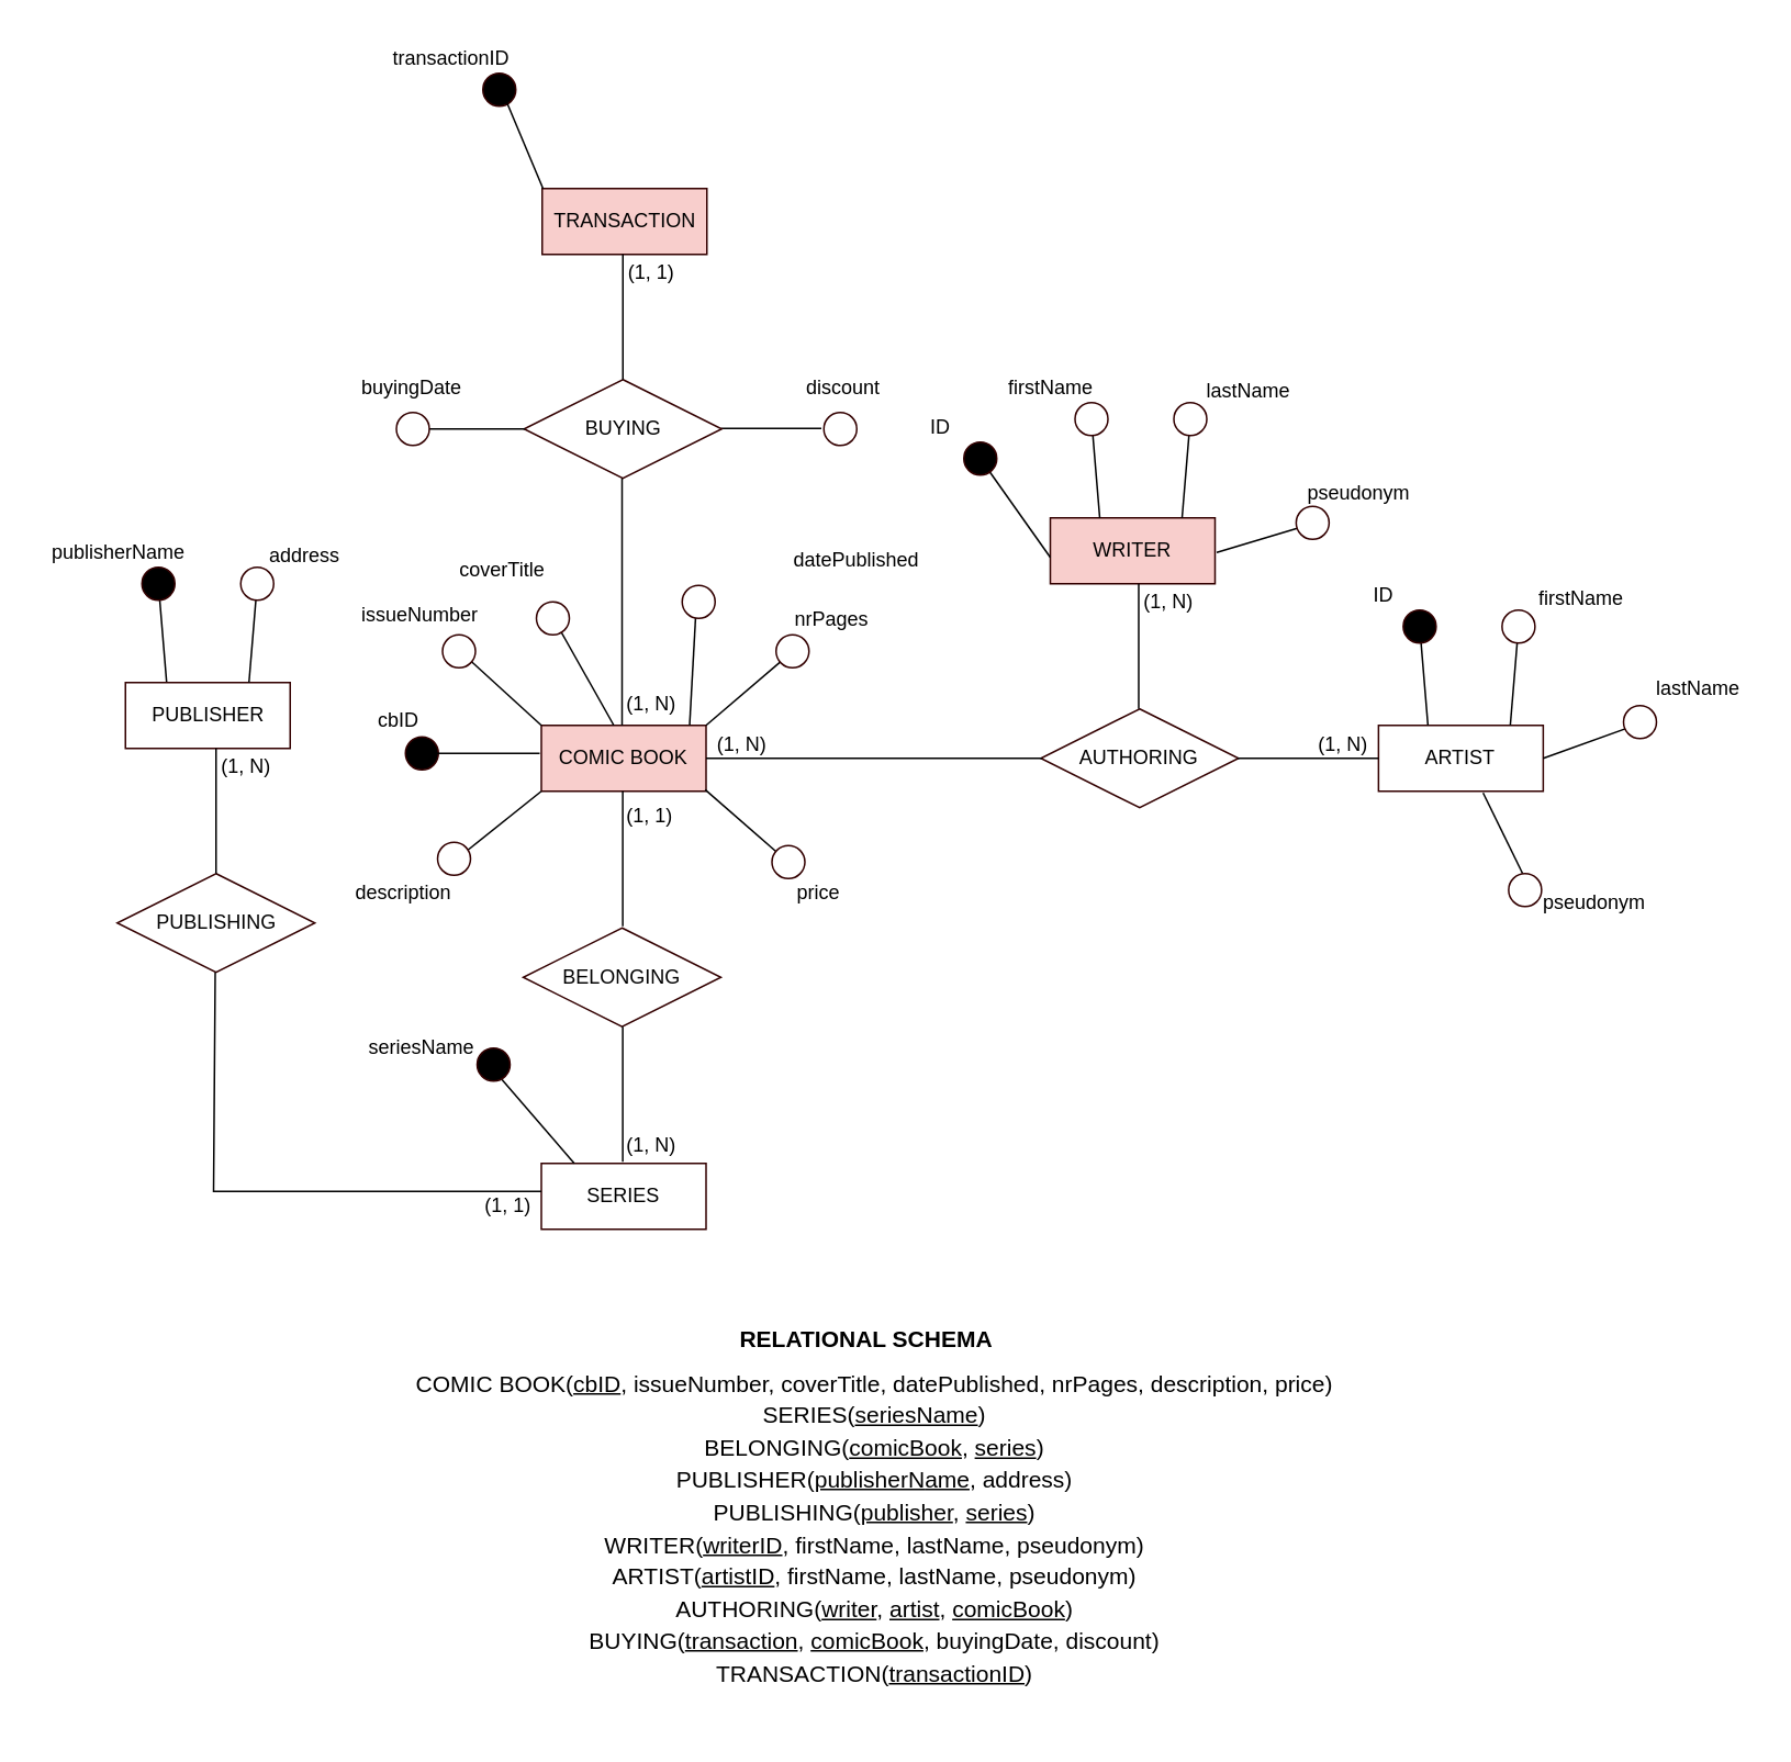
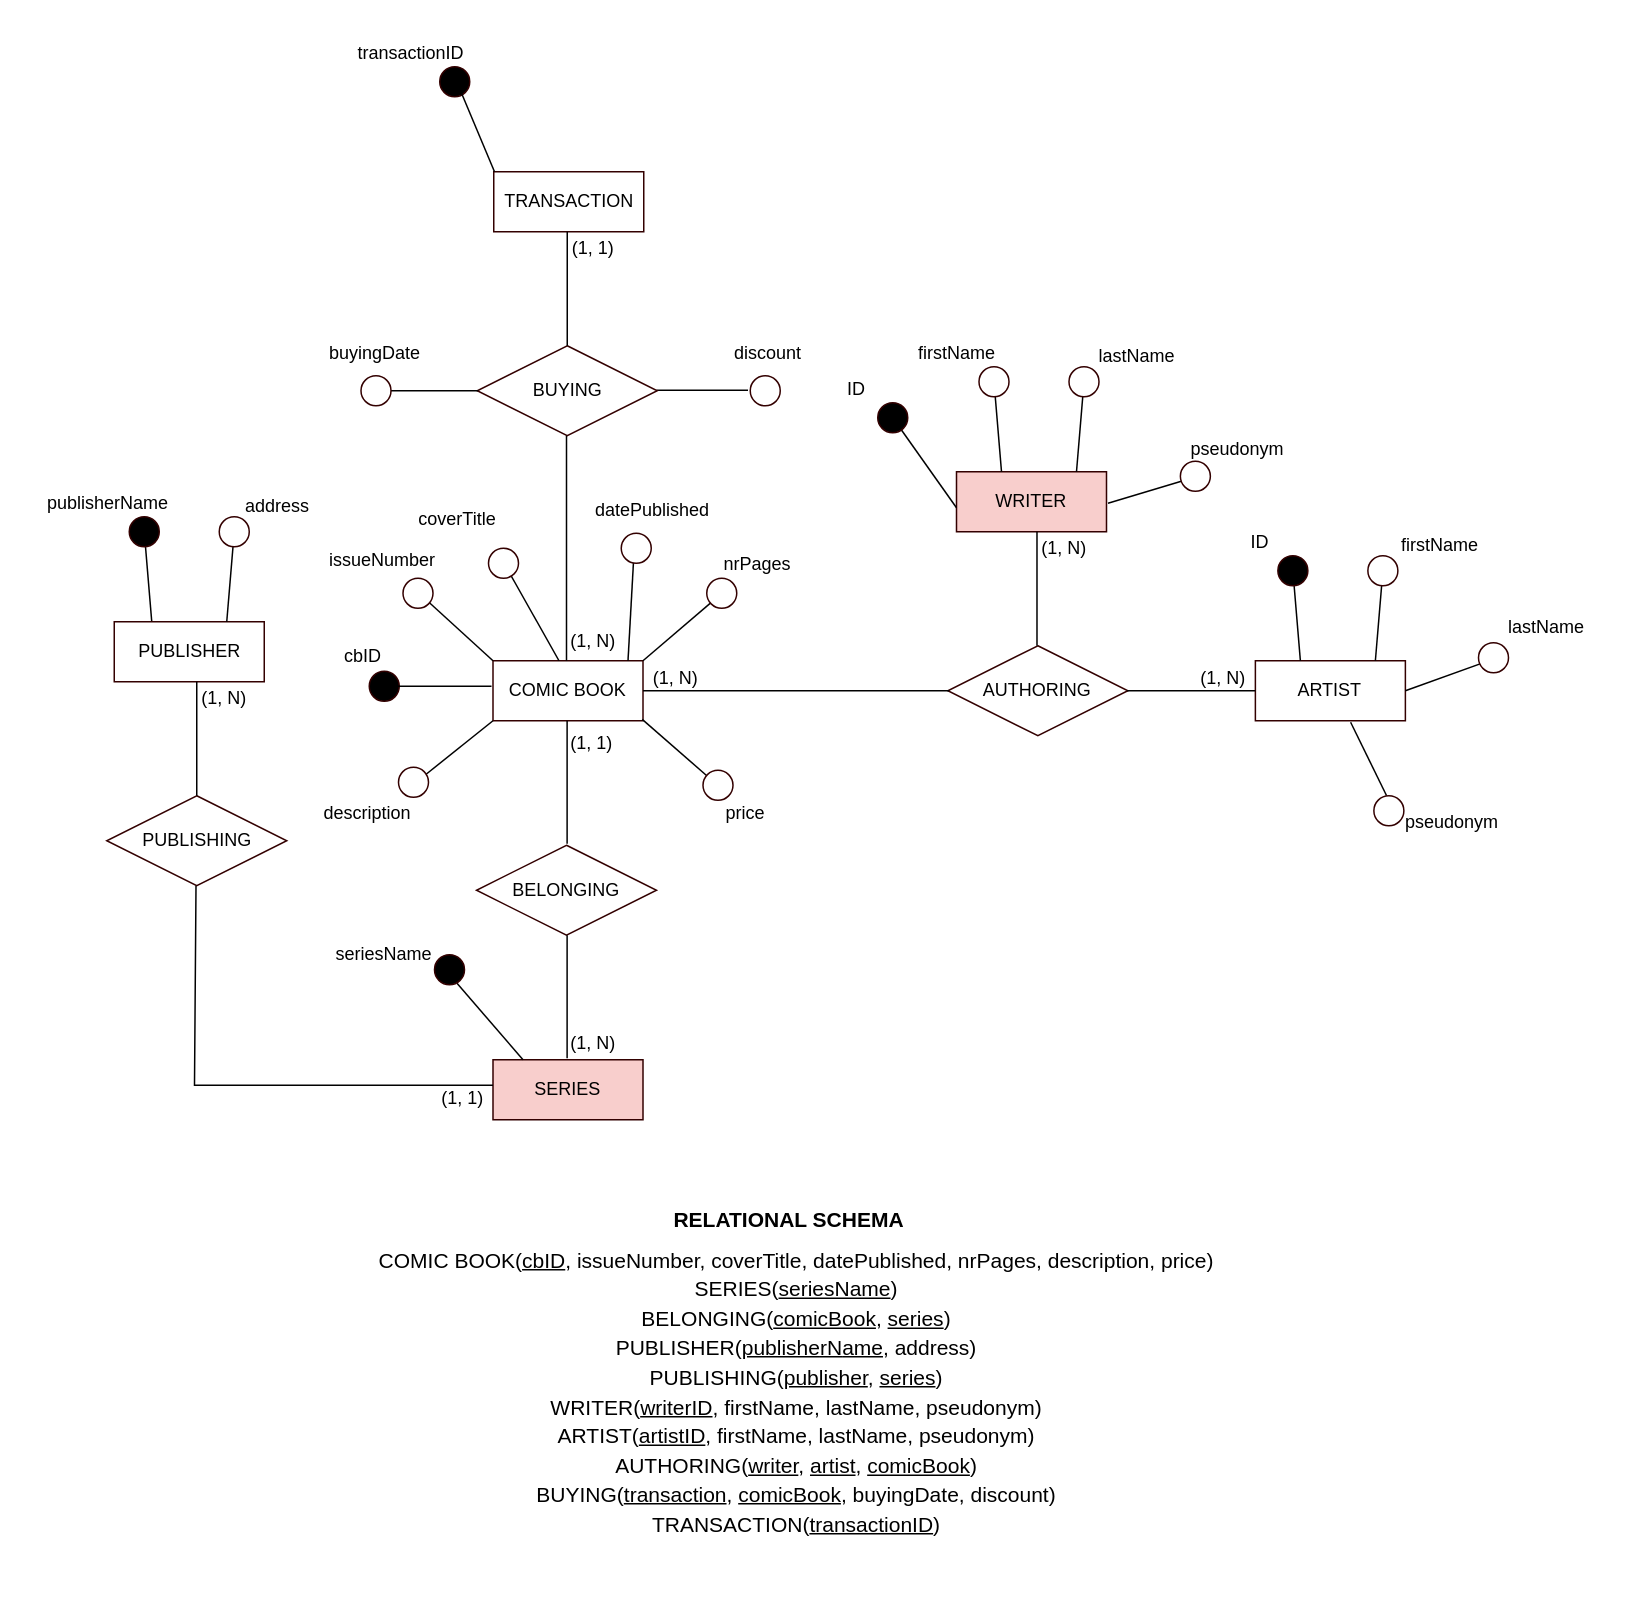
- <mxCell id="75" value="TRANSACTION" style="whiteSpace=wrap;html=1;align=center;shadow=0;sketch=0;fillStyle=solid;strokeColor=#330000;strokeWidth=1;fillColor=#f8cecc;" parent="1" vertex="1"><mxGeometry x="328.5" y="114" width="100" height="40" as="geometry" /></mxCell>
+ <mxCell id="75" value="TRANSACTION" style="whiteSpace=wrap;html=1;align=center;shadow=0;sketch=0;fillStyle=solid;strokeColor=#330000;strokeWidth=1;fillColor=#FFFFFF;" parent="1" vertex="1"><mxGeometry x="328.5" y="114" width="100" height="40" as="geometry" /></mxCell>
- <mxCell id="98" value="datePublished" style="text;html=1;align=center;verticalAlign=middle;resizable=0;points=[];autosize=1;strokeColor=none;fillColor=none;" vertex="1" parent="1"><mxGeometry x="468.5" y="325" width="100" height="30" as="geometry" /></mxCell>
+ <mxCell id="98" value="datePublished" style="text;html=1;align=center;verticalAlign=middle;resizable=0;points=[];autosize=1;strokeColor=none;fillColor=none;" vertex="1" parent="1"><mxGeometry x="383.5" y="325" width="100" height="30" as="geometry" /></mxCell>
- <mxCell id="21" value="COMIC BOOK" style="whiteSpace=wrap;html=1;align=center;shadow=0;sketch=0;fillStyle=solid;strokeColor=#330000;strokeWidth=1;fillColor=#f8cecc;" parent="1" vertex="1"><mxGeometry x="328" y="440" width="100" height="40" as="geometry" /></mxCell>
+ <mxCell id="21" value="COMIC BOOK" style="whiteSpace=wrap;html=1;align=center;shadow=0;sketch=0;fillStyle=solid;strokeColor=#330000;strokeWidth=1;fillColor=#FFFFFF;" parent="1" vertex="1"><mxGeometry x="328" y="440" width="100" height="40" as="geometry" /></mxCell>
- <mxCell id="48" value="SERIES" style="whiteSpace=wrap;html=1;align=center;shadow=0;sketch=0;fillStyle=solid;strokeColor=#330000;strokeWidth=1;fillColor=#FFFFFF;" parent="1" vertex="1"><mxGeometry x="328" y="706" width="100" height="40" as="geometry" /></mxCell>
+ <mxCell id="48" value="SERIES" style="whiteSpace=wrap;html=1;align=center;shadow=0;sketch=0;fillStyle=solid;strokeColor=#330000;strokeWidth=1;fillColor=#f8cecc;" parent="1" vertex="1"><mxGeometry x="328" y="706" width="100" height="40" as="geometry" /></mxCell>
